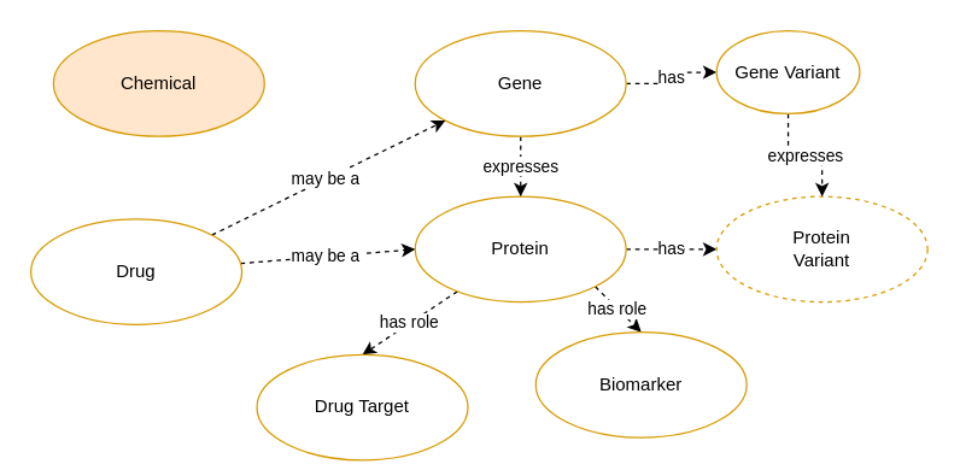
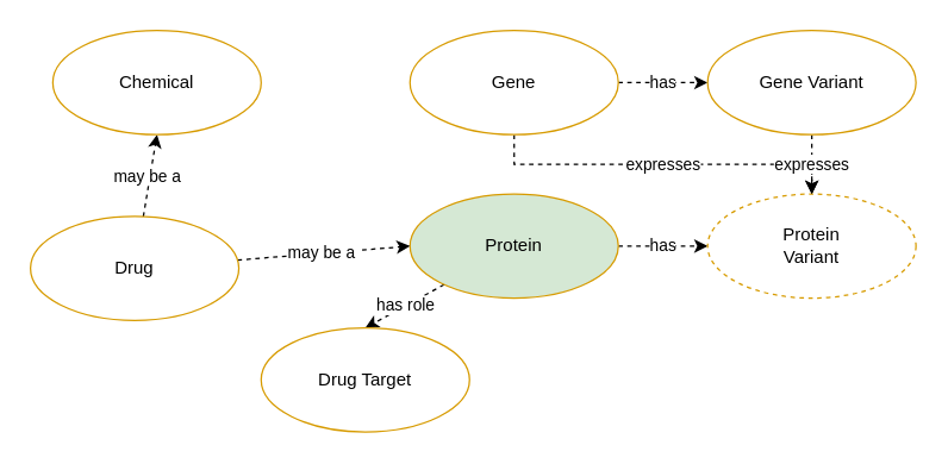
- <mxCell id="11" value="Gene Variant" style="ellipse;whiteSpace=wrap;html=1;strokeColor=#D79B00;" vertex="1" parent="1"><mxGeometry x="475" y="20" width="95" height="55" as="geometry" /></mxCell>
+ <mxCell id="11" value="Gene Variant" style="ellipse;whiteSpace=wrap;html=1;strokeColor=#D79B00;" vertex="1" parent="1"><mxGeometry x="475" y="20" width="140" height="70" as="geometry" /></mxCell>
- <mxCell id="17" value="Chemical" style="ellipse;whiteSpace=wrap;html=1;strokeColor=#D79B00;fillColor=#ffe6cc;" vertex="1" parent="1"><mxGeometry x="35" y="20" width="140" height="70" as="geometry" /></mxCell>
+ <mxCell id="17" value="Chemical" style="ellipse;whiteSpace=wrap;html=1;strokeColor=#D79B00;" vertex="1" parent="1"><mxGeometry x="35" y="20" width="140" height="70" as="geometry" /></mxCell>
- <mxCell id="7" value="expresses" style="edgeStyle=orthogonalEdgeStyle;rounded=0;orthogonalLoop=1;jettySize=auto;html=1;exitX=0.5;exitY=1;exitDx=0;exitDy=0;dashed=1;" edge="1" parent="1" source="8" target="5"><mxGeometry relative="1" as="geometry" /></mxCell>
+ <mxCell id="7" value="expresses" style="edgeStyle=orthogonalEdgeStyle;rounded=0;orthogonalLoop=1;jettySize=auto;html=1;exitX=0.5;exitY=1;exitDx=0;exitDy=0;dashed=1;" edge="1" parent="1" source="8" target="9"><mxGeometry relative="1" as="geometry" /></mxCell>
- <mxCell id="15" value="may be a&amp;nbsp;" style="edgeStyle=none;rounded=0;orthogonalLoop=1;jettySize=auto;html=1;dashed=1;" edge="1" parent="1" source="16" target="8"><mxGeometry relative="1" as="geometry" /></mxCell>
+ <mxCell id="15" value="may be a&amp;nbsp;" style="edgeStyle=none;rounded=0;orthogonalLoop=1;jettySize=auto;html=1;entryX=0.5;entryY=1;entryDx=0;entryDy=0;dashed=1;" edge="1" parent="1" source="16" target="17"><mxGeometry relative="1" as="geometry" /></mxCell>
- <mxCell id="5" value="Protein" style="ellipse;whiteSpace=wrap;html=1;strokeColor=#D79B00;" vertex="1" parent="1"><mxGeometry x="275" y="130" width="140" height="70" as="geometry" /></mxCell>
+ <mxCell id="5" value="Protein" style="ellipse;whiteSpace=wrap;html=1;strokeColor=#D79B00;fillColor=#d5e8d4;" vertex="1" parent="1"><mxGeometry x="275" y="130" width="140" height="70" as="geometry" /></mxCell>
- <mxCell id="3" value="has role" style="rounded=0;orthogonalLoop=1;jettySize=auto;html=1;exitX=1;exitY=1;exitDx=0;exitDy=0;entryX=0.5;entryY=0;entryDx=0;entryDy=0;dashed=1;" edge="1" parent="1" source="5" target="13"><mxGeometry relative="1" as="geometry" /></mxCell>
- <mxCell id="13" value="Biomarker" style="ellipse;whiteSpace=wrap;html=1;strokeColor=#D79B00;" vertex="1" parent="1"><mxGeometry x="355" y="220" width="140" height="70" as="geometry" /></mxCell>
- <mxCell id="12" value="Drug Target" style="ellipse;whiteSpace=wrap;html=1;strokeColor=#D79B00;" vertex="1" parent="1"><mxGeometry x="170" y="235" width="140" height="70" as="geometry" /></mxCell>
+ <mxCell id="12" value="Drug Target" style="ellipse;whiteSpace=wrap;html=1;strokeColor=#D79B00;" vertex="1" parent="1"><mxGeometry x="175" y="220" width="140" height="70" as="geometry" /></mxCell>
